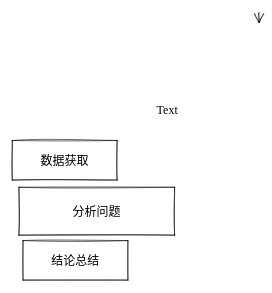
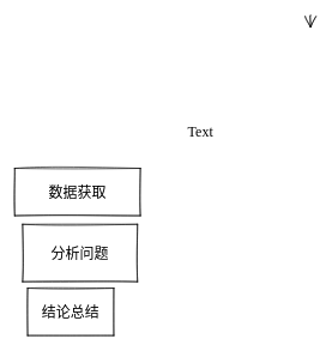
- <mxCell id="3" value="分析问题" style="rounded=0;whiteSpace=wrap;html=1;sketch=1;hachureGap=4;pointerEvents=0;fontFamily=Architects Daughter;fontSource=https%3A%2F%2Ffonts.googleapis.com%2Fcss%3Ffamily%3DArchitects%2BDaughter;fontSize=20;" vertex="1" parent="1"><mxGeometry x="31" y="312" width="260" height="80" as="geometry" /></mxCell>
+ <mxCell id="3" value="分析问题" style="rounded=0;whiteSpace=wrap;html=1;sketch=1;hachureGap=4;pointerEvents=0;fontFamily=Architects Daughter;fontSource=https%3A%2F%2Ffonts.googleapis.com%2Fcss%3Ffamily%3DArchitects%2BDaughter;fontSize=20;" vertex="1" parent="1"><mxGeometry x="31" y="312" width="160" height="80" as="geometry" /></mxCell>
- <mxCell id="4" value="结论总结" style="rounded=0;whiteSpace=wrap;html=1;sketch=1;hachureGap=4;pointerEvents=0;fontFamily=Architects Daughter;fontSource=https%3A%2F%2Ffonts.googleapis.com%2Fcss%3Ffamily%3DArchitects%2BDaughter;fontSize=20;" vertex="1" parent="1"><mxGeometry x="38" y="401" width="175" height="66" as="geometry" /></mxCell>
+ <mxCell id="4" value="结论总结" style="rounded=0;whiteSpace=wrap;html=1;sketch=1;hachureGap=4;pointerEvents=0;fontFamily=Architects Daughter;fontSource=https%3A%2F%2Ffonts.googleapis.com%2Fcss%3Ffamily%3DArchitects%2BDaughter;fontSize=20;" vertex="1" parent="1"><mxGeometry x="38" y="401" width="120" height="66" as="geometry" /></mxCell>
